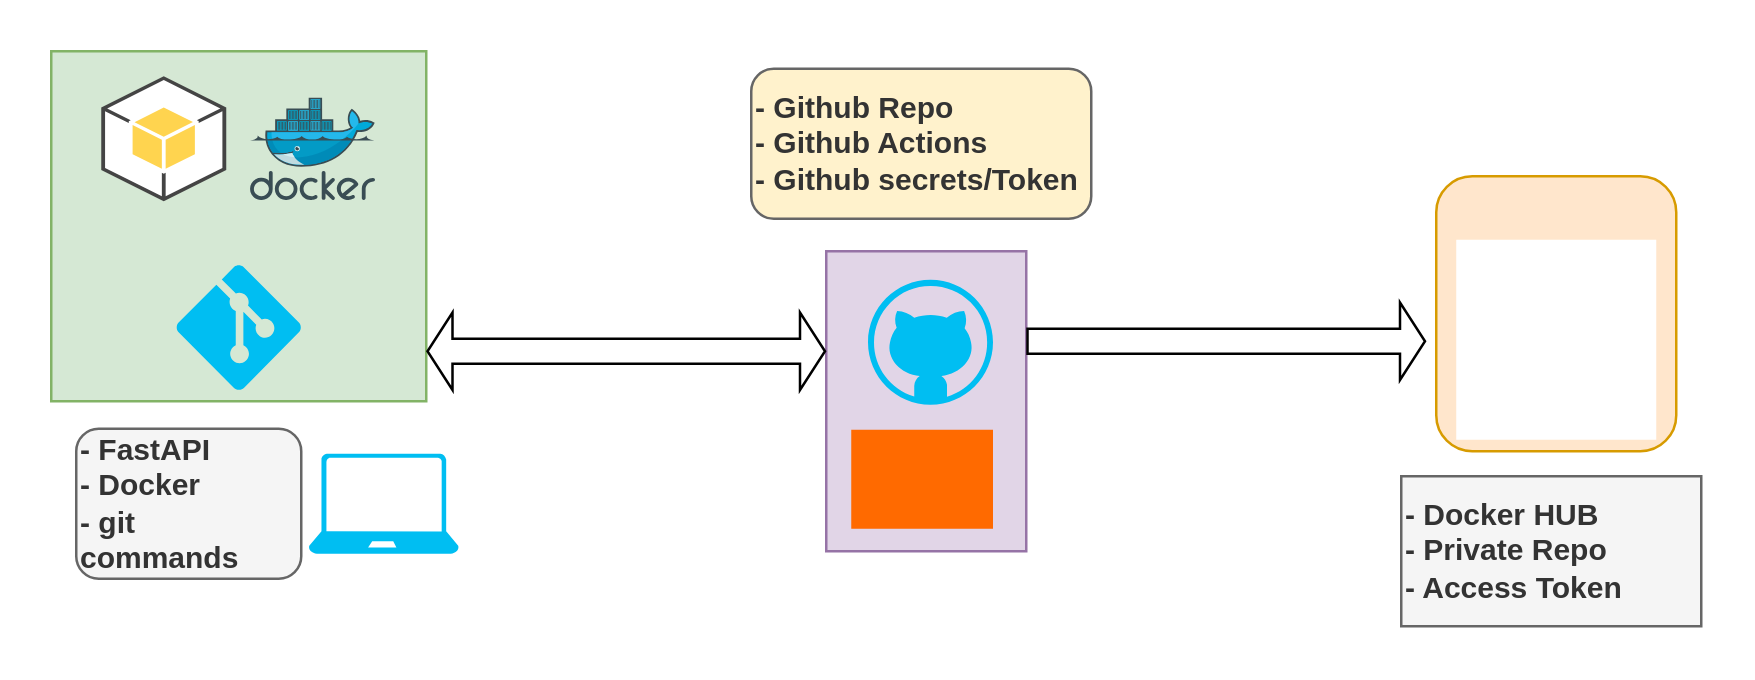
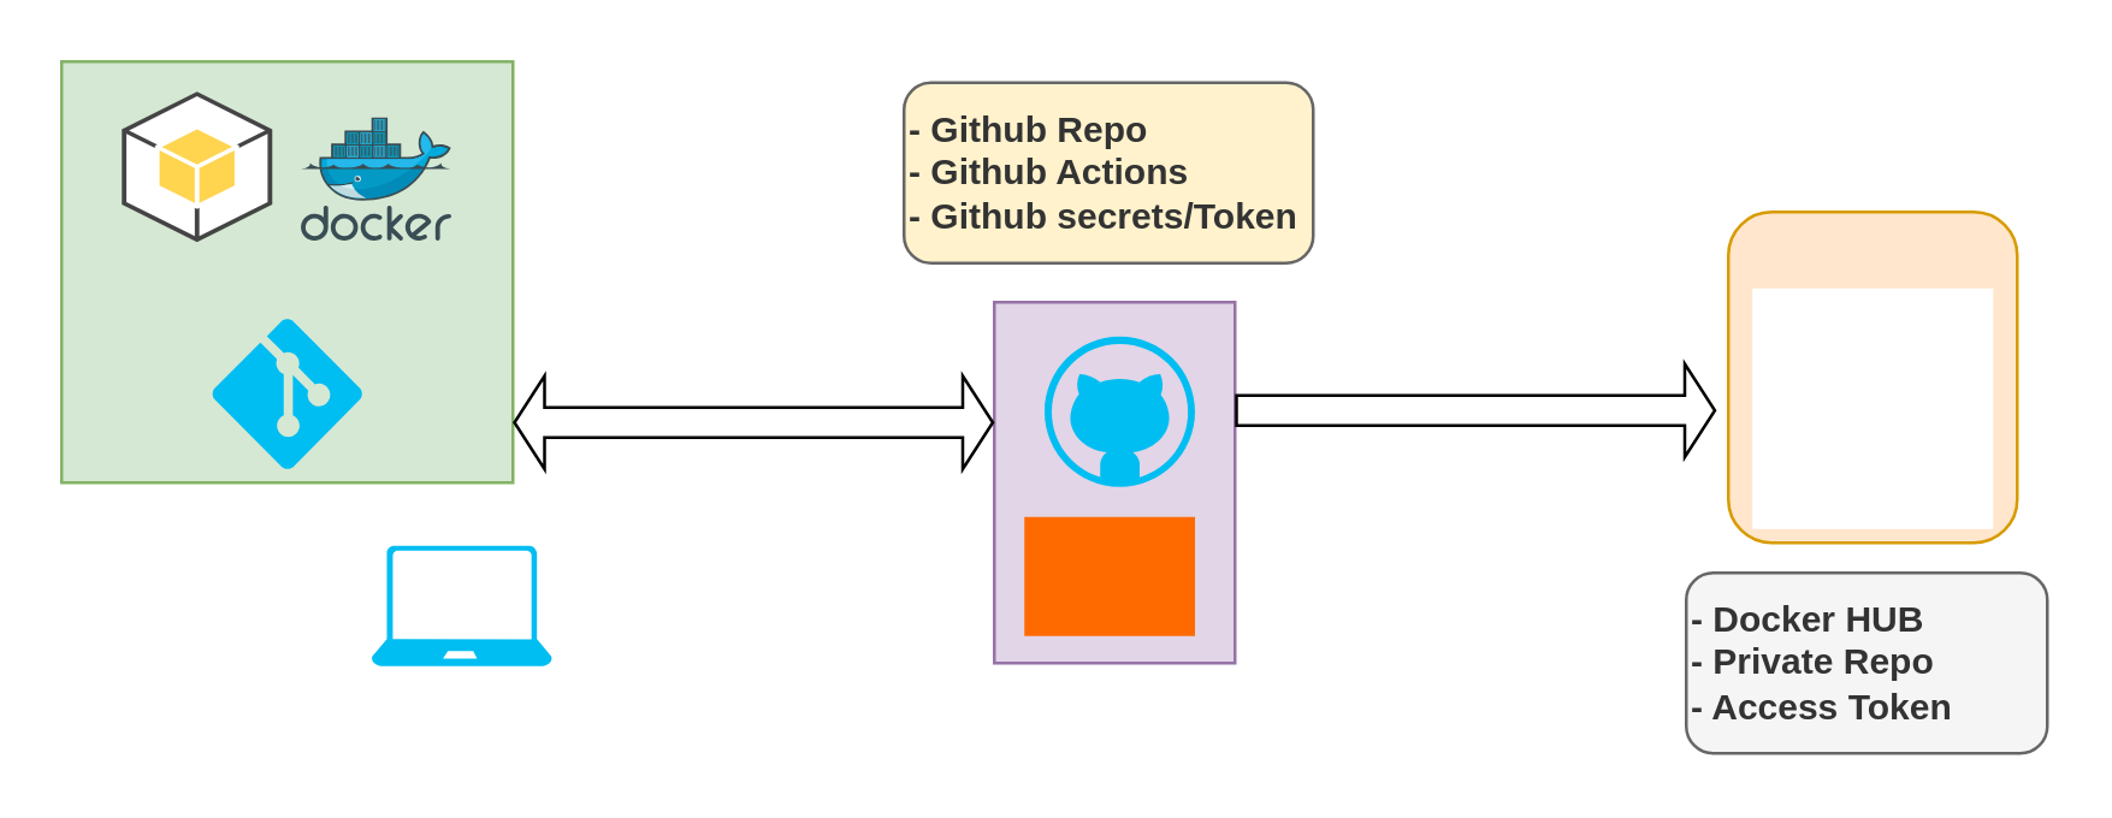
- <mxCell id="14" value="&lt;div&gt;- FastAPI&lt;/div&gt;&lt;div&gt;- Docker&lt;/div&gt;&lt;div&gt;- git commands&lt;br&gt;&lt;/div&gt;" style="rounded=1;whiteSpace=wrap;html=1;align=left;fontStyle=1;fillColor=#f5f5f5;fontColor=#333333;strokeColor=#666666;" vertex="1" parent="1"><mxGeometry x="30" y="171" width="90" height="60" as="geometry" /></mxCell>
- <mxCell id="16" value="&lt;div&gt;- Docker HUB&lt;/div&gt;&lt;div&gt;- Private Repo&lt;/div&gt;&lt;div&gt;- Access Token&lt;br&gt;&lt;/div&gt;" style="whiteSpace=wrap;html=1;align=left;fontStyle=1;fillColor=#f5f5f5;fontColor=#333333;strokeColor=#666666;rounded=0;" vertex="1" parent="1"><mxGeometry x="560" y="190" width="120" height="60" as="geometry" /></mxCell>
+ <mxCell id="16" value="&lt;div&gt;- Docker HUB&lt;/div&gt;&lt;div&gt;- Private Repo&lt;/div&gt;&lt;div&gt;- Access Token&lt;br&gt;&lt;/div&gt;" style="rounded=1;whiteSpace=wrap;html=1;align=left;fontStyle=1;fillColor=#f5f5f5;fontColor=#333333;strokeColor=#666666;" vertex="1" parent="1"><mxGeometry x="560" y="190" width="120" height="60" as="geometry" /></mxCell>
